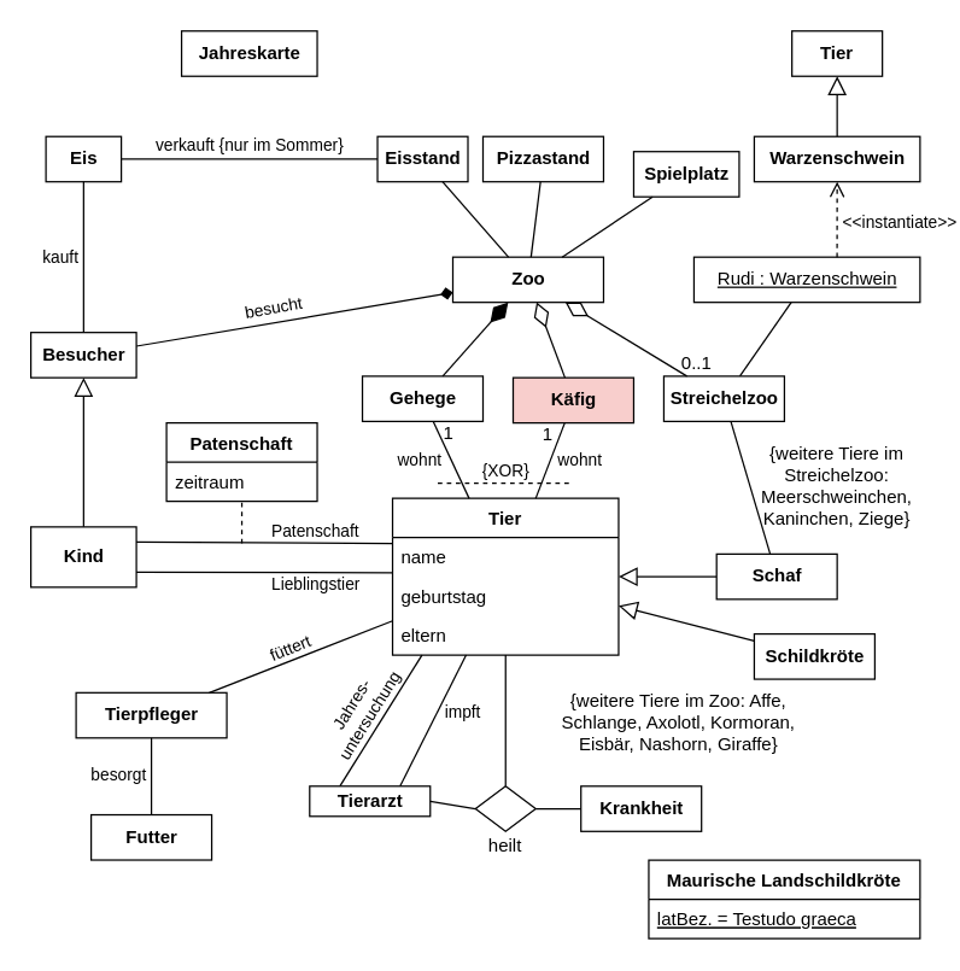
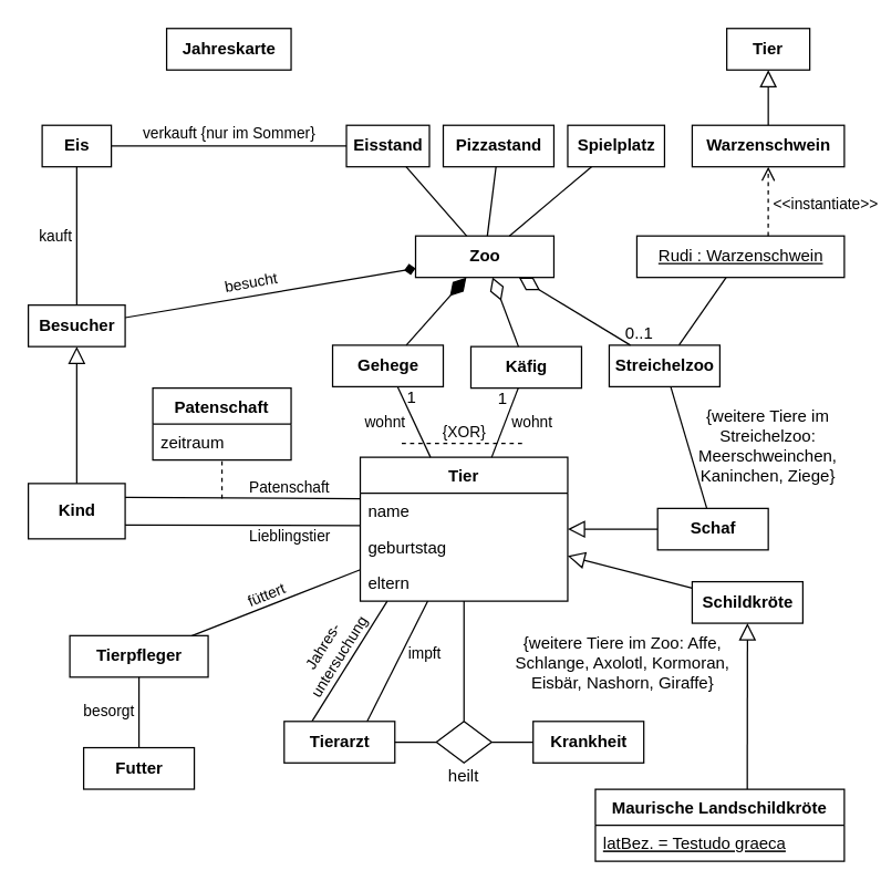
- <mxCell id="23" value="&lt;b&gt;Spielplatz&lt;/b&gt;" style="html=1;" parent="1" vertex="1"><mxGeometry x="420" y="100" width="70" height="30" as="geometry" /></mxCell>
+ <mxCell id="23" value="&lt;b&gt;Spielplatz&lt;/b&gt;" style="html=1;" parent="1" vertex="1"><mxGeometry x="410" y="90" width="70" height="30" as="geometry" /></mxCell>
- <mxCell id="14" value="&lt;b&gt;Käfig&lt;/b&gt;" style="html=1;fillColor=#f8cecc;" parent="1" vertex="1"><mxGeometry x="340" y="250" width="80" height="30" as="geometry" /></mxCell>
+ <mxCell id="14" value="&lt;b&gt;Käfig&lt;/b&gt;" style="html=1;" parent="1" vertex="1"><mxGeometry x="340" y="250" width="80" height="30" as="geometry" /></mxCell>
+ <mxCell id="32" style="edgeStyle=none;rounded=0;orthogonalLoop=1;jettySize=auto;html=1;endArrow=block;endFill=0;endSize=10;exitX=0.61;exitY=0.008;exitDx=0;exitDy=0;exitPerimeter=0;" parent="1" source="33" target="31" edge="1"><mxGeometry relative="1" as="geometry"><mxPoint x="550" y="550" as="sourcePoint" /></mxGeometry></mxCell>
- <mxCell id="28" value="&lt;b&gt;Tierarzt&lt;/b&gt;" style="html=1;" parent="1" vertex="1"><mxGeometry x="205" y="521" width="80" height="20" as="geometry" /></mxCell>
+ <mxCell id="28" value="&lt;b&gt;Tierarzt&lt;/b&gt;" style="html=1;" parent="1" vertex="1"><mxGeometry x="205" y="521" width="80" height="30" as="geometry" /></mxCell>
